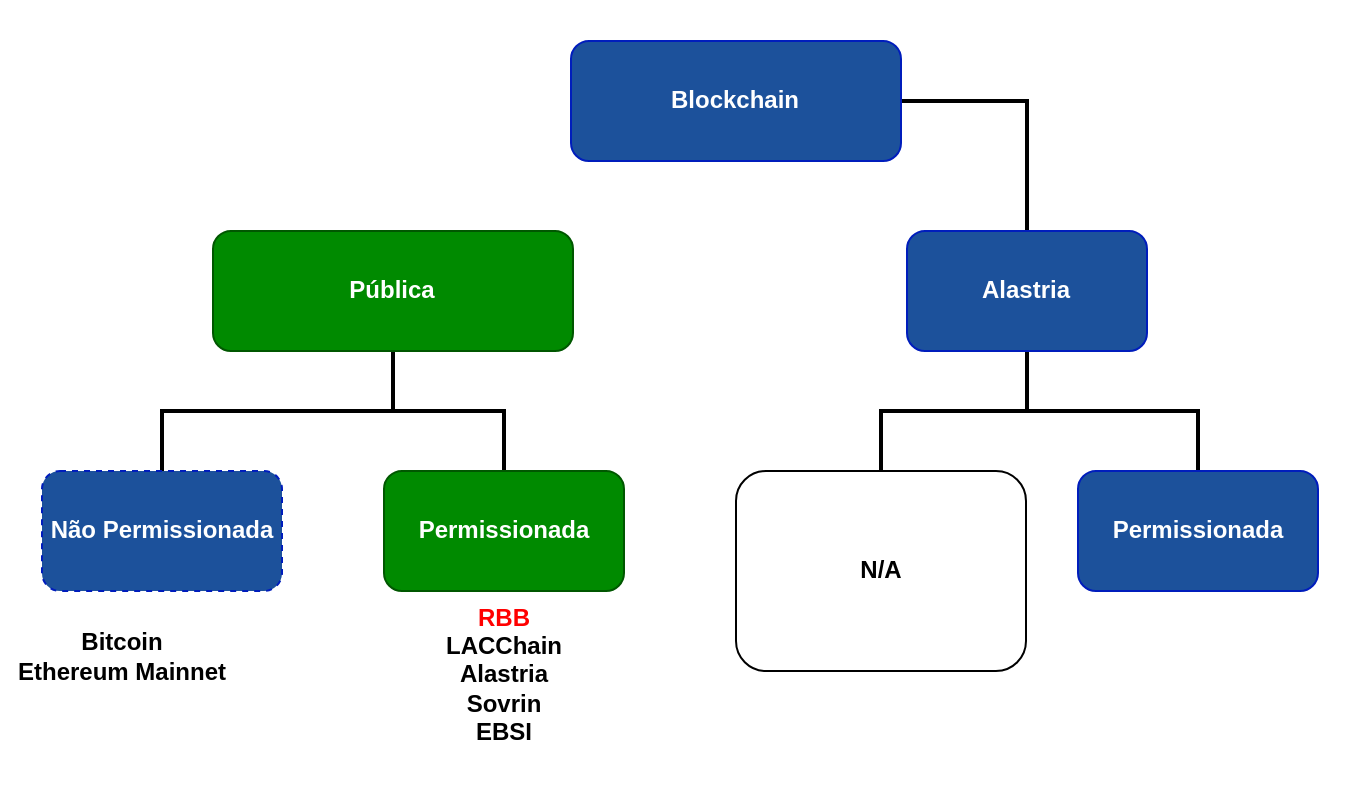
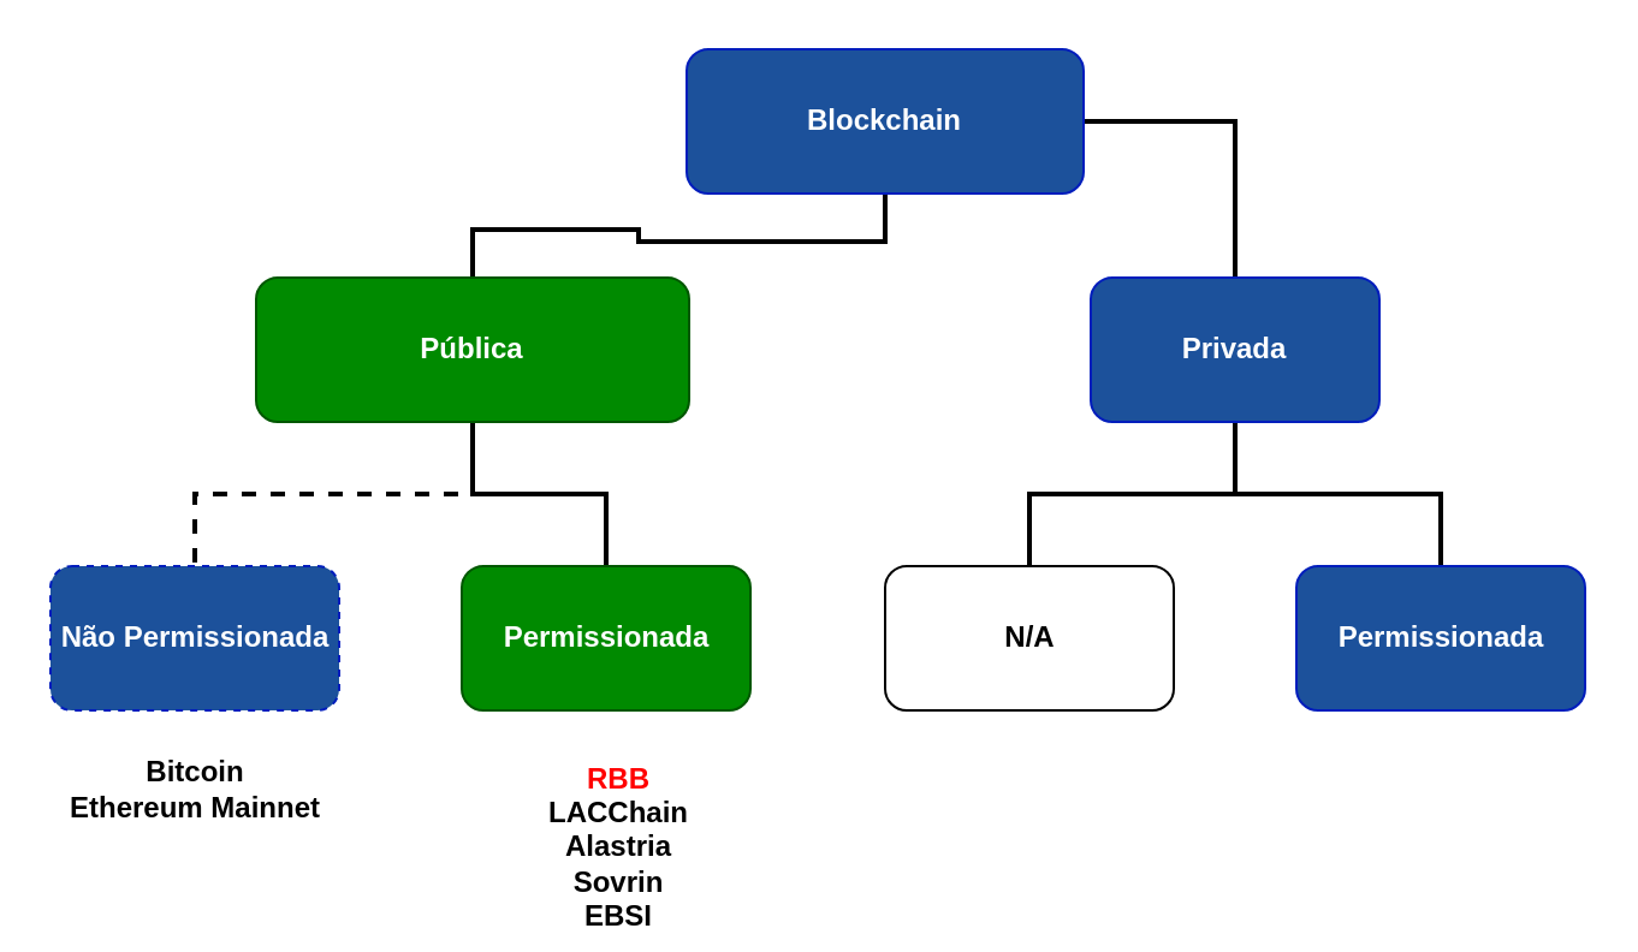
+ <mxCell id="2" style="edgeStyle=orthogonalEdgeStyle;rounded=0;orthogonalLoop=1;jettySize=auto;html=1;entryX=0.5;entryY=0;entryDx=0;entryDy=0;strokeWidth=2;endArrow=none;endFill=0;fontStyle=1" edge="1" parent="1" source="4" target="7"><mxGeometry relative="1" as="geometry" /></mxCell>
- <mxCell id="10" value="Alastria" style="rounded=1;whiteSpace=wrap;html=1;fillColor=#1C519B;strokeColor=#001DBC;fontStyle=1;fontColor=#ffffff;" vertex="1" parent="1"><mxGeometry x="453" y="115" width="120" height="60" as="geometry" /></mxCell>
+ <mxCell id="10" value="Privada" style="rounded=1;whiteSpace=wrap;html=1;fillColor=#1C519B;strokeColor=#001DBC;fontStyle=1;fontColor=#ffffff;" vertex="1" parent="1"><mxGeometry x="453" y="115" width="120" height="60" as="geometry" /></mxCell>
- <mxCell id="6" style="edgeStyle=orthogonalEdgeStyle;rounded=0;orthogonalLoop=1;jettySize=auto;html=1;exitX=0.5;exitY=1;exitDx=0;exitDy=0;endArrow=none;endFill=0;strokeWidth=2;fontStyle=1" edge="1" parent="1" source="7" target="12"><mxGeometry relative="1" as="geometry" /></mxCell>
+ <mxCell id="6" style="edgeStyle=orthogonalEdgeStyle;rounded=0;orthogonalLoop=1;jettySize=auto;html=1;exitX=0.5;exitY=1;exitDx=0;exitDy=0;endArrow=none;endFill=0;strokeWidth=2;fontStyle=1;dashed=1;" edge="1" parent="1" source="7" target="12"><mxGeometry relative="1" as="geometry" /></mxCell>
- <mxCell id="14" value="N/A" style="rounded=1;whiteSpace=wrap;html=1;fontStyle=1" vertex="1" parent="1"><mxGeometry x="367.5" y="235" width="145" height="100" as="geometry" /></mxCell>
+ <mxCell id="14" value="N/A" style="rounded=1;whiteSpace=wrap;html=1;fontStyle=1" vertex="1" parent="1"><mxGeometry x="367.5" y="235" width="120" height="60" as="geometry" /></mxCell>
- <mxCell id="15" value="&lt;b&gt;Bitcoin&lt;br&gt;Ethereum Mainnet&lt;/b&gt;" style="text;html=1;strokeColor=none;fillColor=none;align=center;verticalAlign=middle;whiteSpace=wrap;rounded=0;" vertex="1" parent="1"><mxGeometry x="4.5" y="313" width="112" height="30" as="geometry" /></mxCell>
+ <mxCell id="15" value="&lt;b&gt;Bitcoin&lt;br&gt;Ethereum Mainnet&lt;/b&gt;" style="text;html=1;strokeColor=none;fillColor=none;align=center;verticalAlign=middle;whiteSpace=wrap;rounded=0;" vertex="1" parent="1"><mxGeometry x="24.5" y="313" width="112" height="30" as="geometry" /></mxCell>
- <mxCell id="16" value="&lt;b&gt;&lt;font color=&quot;#ff0000&quot;&gt;RBB&lt;/font&gt;&lt;br&gt;LACChain&lt;br&gt;Alastria&lt;br&gt;Sovrin&lt;br&gt;EBSI&lt;/b&gt;" style="text;html=1;strokeColor=none;fillColor=none;align=center;verticalAlign=middle;whiteSpace=wrap;rounded=0;" vertex="1" parent="1"><mxGeometry x="191.5" y="300" width="119.5" height="74" as="geometry" /></mxCell>
+ <mxCell id="16" value="&lt;b&gt;&lt;font color=&quot;#ff0000&quot;&gt;RBB&lt;/font&gt;&lt;br&gt;LACChain&lt;br&gt;Alastria&lt;br&gt;Sovrin&lt;br&gt;EBSI&lt;/b&gt;" style="text;html=1;strokeColor=none;fillColor=none;align=center;verticalAlign=middle;whiteSpace=wrap;rounded=0;" vertex="1" parent="1"><mxGeometry x="196.5" y="315" width="119.5" height="74" as="geometry" /></mxCell>
